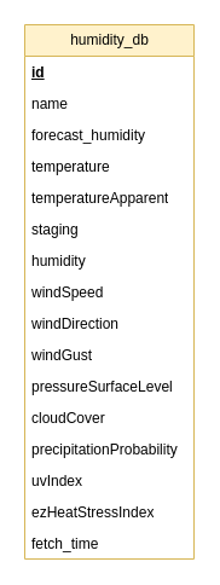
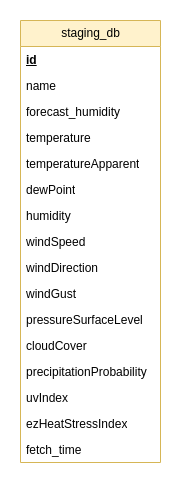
- <mxCell id="2" value="humidity_db" style="swimlane;fontStyle=0;childLayout=stackLayout;horizontal=1;startSize=26;fillColor=#fff2cc;horizontalStack=0;resizeParent=1;resizeParentMax=0;resizeLast=0;collapsible=1;marginBottom=0;html=1;strokeColor=#d6b656;glass=0;" vertex="1" parent="1"><mxGeometry x="20" y="20" width="140" height="442" as="geometry"><mxRectangle x="300" y="70" width="80" height="30" as="alternateBounds" /></mxGeometry></mxCell>
+ <mxCell id="2" value="staging_db" style="swimlane;fontStyle=0;childLayout=stackLayout;horizontal=1;startSize=26;fillColor=#fff2cc;horizontalStack=0;resizeParent=1;resizeParentMax=0;resizeLast=0;collapsible=1;marginBottom=0;html=1;strokeColor=#d6b656;glass=0;" vertex="1" parent="1"><mxGeometry x="20" y="20" width="140" height="442" as="geometry"><mxRectangle x="300" y="70" width="80" height="30" as="alternateBounds" /></mxGeometry></mxCell>
- <mxCell id="8" value="staging" style="text;strokeColor=none;fillColor=none;align=left;verticalAlign=top;spacingLeft=4;spacingRight=4;overflow=hidden;rotatable=0;points=[[0,0.5],[1,0.5]];portConstraint=eastwest;whiteSpace=wrap;html=1;" vertex="1" parent="2"><mxGeometry y="156" width="140" height="26" as="geometry" /></mxCell>
+ <mxCell id="8" value="dewPoint" style="text;strokeColor=none;fillColor=none;align=left;verticalAlign=top;spacingLeft=4;spacingRight=4;overflow=hidden;rotatable=0;points=[[0,0.5],[1,0.5]];portConstraint=eastwest;whiteSpace=wrap;html=1;" vertex="1" parent="2"><mxGeometry y="156" width="140" height="26" as="geometry" /></mxCell>
